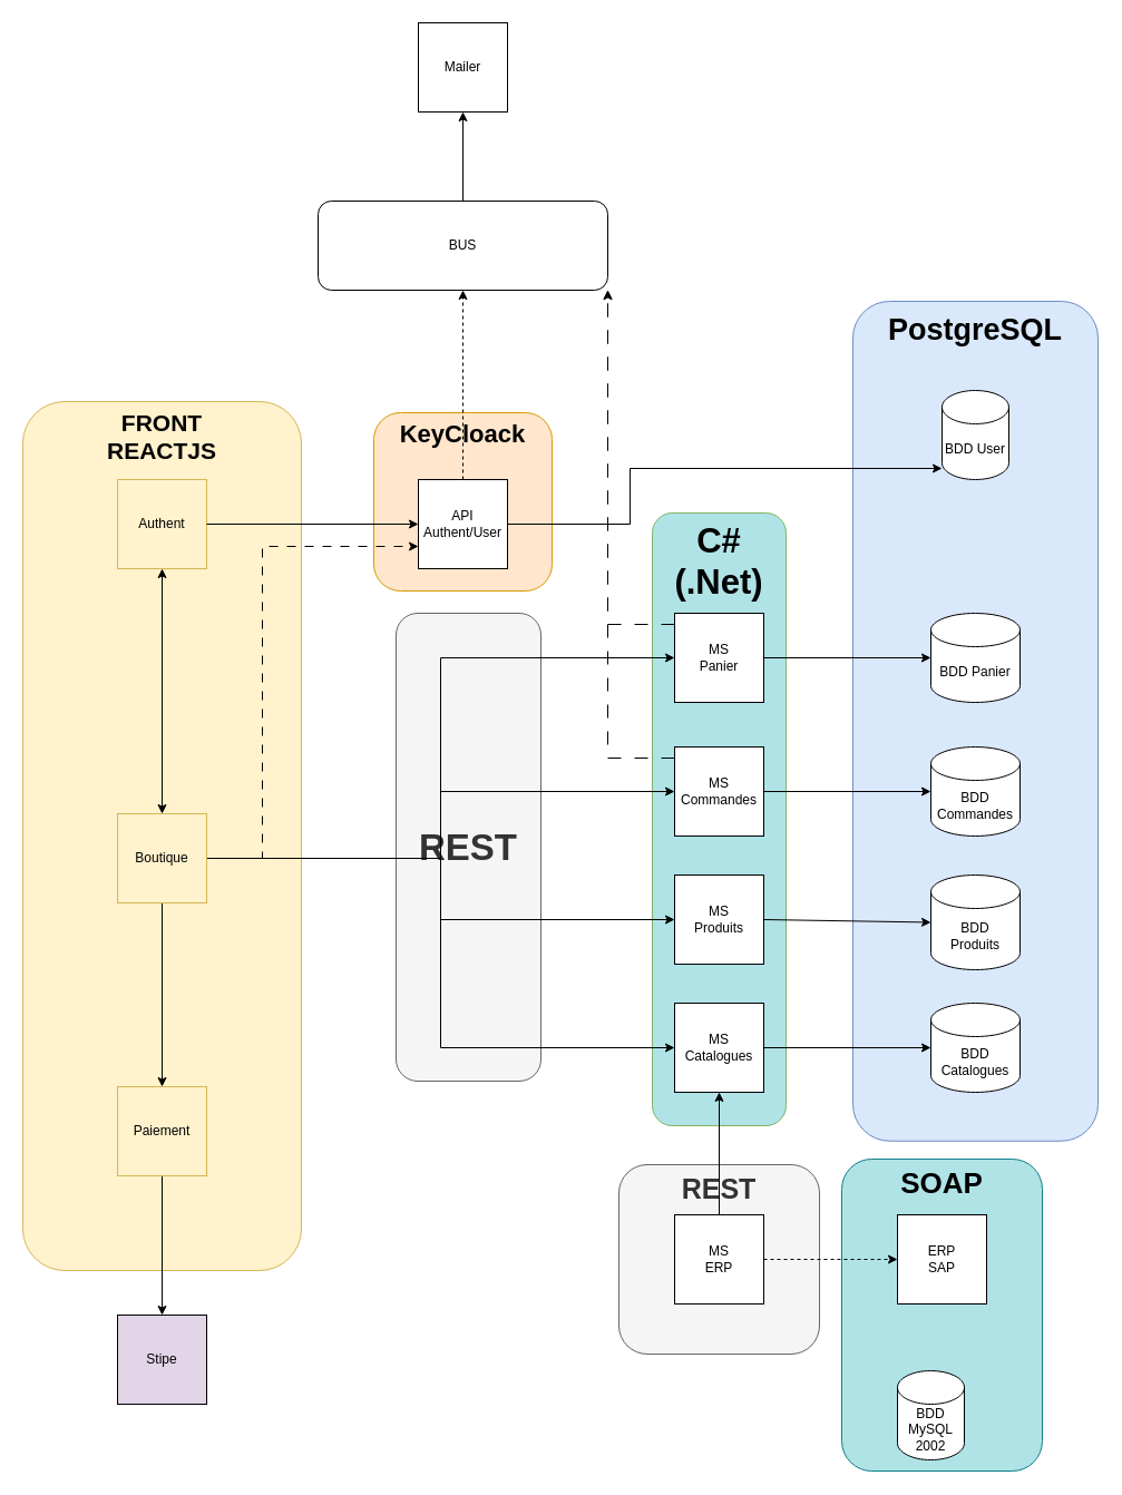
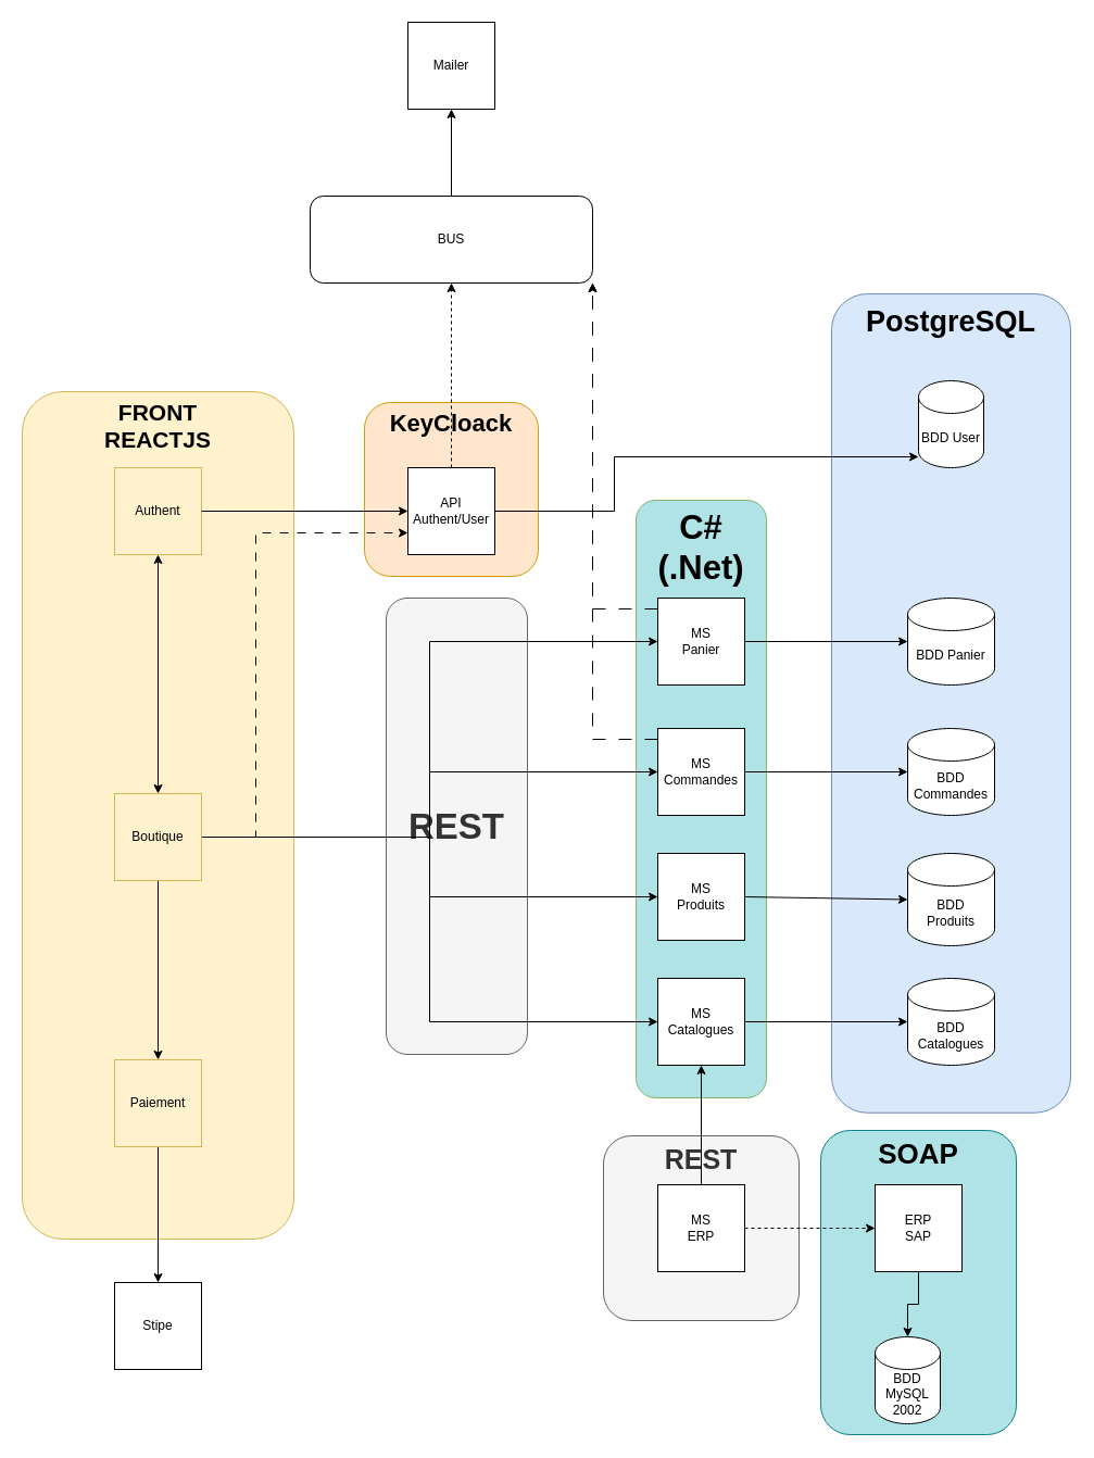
+ <mxCell id="37" style="edgeStyle=orthogonalEdgeStyle;rounded=0;orthogonalLoop=1;jettySize=auto;html=1;" edge="1" parent="1" source="38" target="39"><mxGeometry relative="1" as="geometry" /></mxCell>
- <mxCell id="48" value="Stipe" style="whiteSpace=wrap;html=1;aspect=fixed;fillColor=#e1d5e7;" vertex="1" parent="1"><mxGeometry x="105" y="1180" width="80" height="80" as="geometry" /></mxCell>
+ <mxCell id="48" value="Stipe" style="whiteSpace=wrap;html=1;aspect=fixed;" vertex="1" parent="1"><mxGeometry x="105" y="1180" width="80" height="80" as="geometry" /></mxCell>
